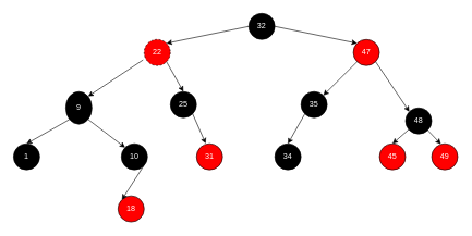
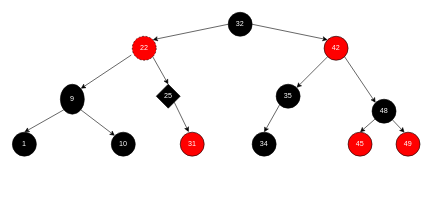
- <mxCell id="2" value="&lt;font color=&quot;#ffffff&quot;&gt;47&lt;/font&gt;" style="ellipse;whiteSpace=wrap;html=1;aspect=fixed;fillColor=#FF0000;" vertex="1" parent="1"><mxGeometry x="540" y="60" width="40" height="40" as="geometry" /></mxCell>
+ <mxCell id="2" value="&lt;font color=&quot;#ffffff&quot;&gt;42&lt;/font&gt;" style="ellipse;whiteSpace=wrap;html=1;aspect=fixed;fillColor=#FF0000;" vertex="1" parent="1"><mxGeometry x="540" y="60" width="40" height="40" as="geometry" /></mxCell>
- <mxCell id="15" value="&lt;font color=&quot;#ffffff&quot;&gt;25&lt;/font&gt;" style="ellipse;whiteSpace=wrap;html=1;aspect=fixed;fillColor=#000000;" vertex="1" parent="1"><mxGeometry x="260" y="140" width="40" height="40" as="geometry" /></mxCell>
+ <mxCell id="15" value="&lt;font color=&quot;#ffffff&quot;&gt;25&lt;/font&gt;" style="rhombus;whiteSpace=wrap;html=1;aspect=fixed;fillColor=#000000;" vertex="1" parent="1"><mxGeometry x="260" y="140" width="40" height="40" as="geometry" /></mxCell>
- <mxCell id="28" value="" style="endArrow=classic;html=1;rounded=0;exitX=1;exitY=1;exitDx=0;exitDy=0;entryX=0;entryY=0;entryDx=0;entryDy=0;" edge="1" parent="1" source="9" target="27"><mxGeometry width="50" height="50" relative="1" as="geometry"><mxPoint x="400" y="280" as="sourcePoint" /><mxPoint x="450" y="230" as="targetPoint" /></mxGeometry></mxCell>
- <mxCell id="27" value="&lt;font color=&quot;#ffffff&quot;&gt;18&lt;/font&gt;" style="ellipse;whiteSpace=wrap;html=1;aspect=fixed;fillColor=#FF0000;" vertex="1" parent="1"><mxGeometry x="180" y="300" width="40" height="40" as="geometry" /></mxCell>
